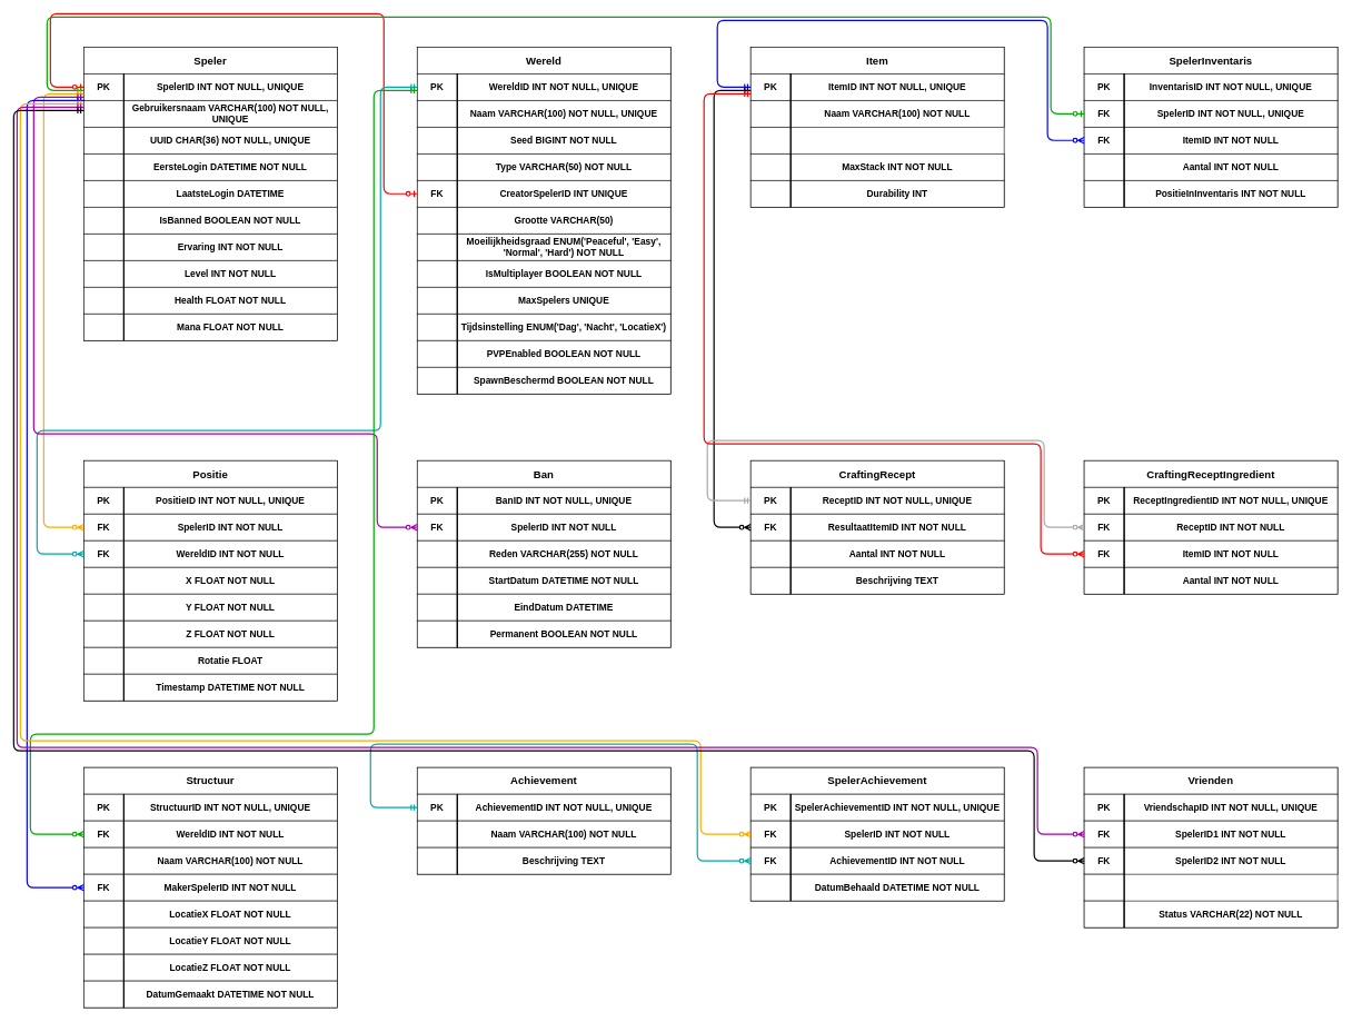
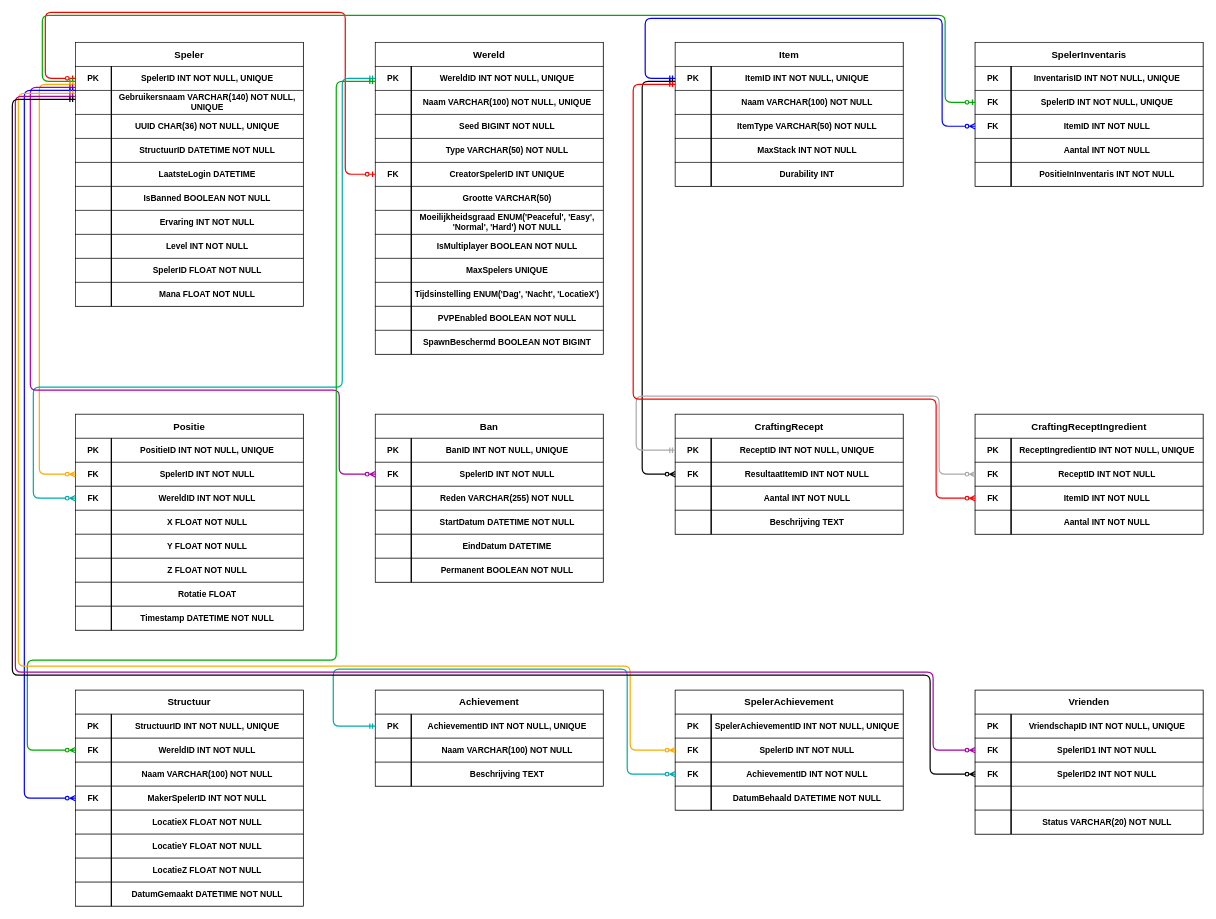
- <mxCell id="7" value="Gebruikersnaam VARCHAR(100) NOT NULL, UNIQUE" style="shape=rectangle;whiteSpace=wrap;html=1;strokeColor=#000000;fillColor=#FFFFFF;fontSize=14;fontFamily=Arial;fontStyle=1" vertex="1" parent="1"><mxGeometry x="185" y="150" width="320" height="40" as="geometry" /></mxCell>
+ <mxCell id="7" value="Gebruikersnaam VARCHAR(140) NOT NULL, UNIQUE" style="shape=rectangle;whiteSpace=wrap;html=1;strokeColor=#000000;fillColor=#FFFFFF;fontSize=14;fontFamily=Arial;fontStyle=1" vertex="1" parent="1"><mxGeometry x="185" y="150" width="320" height="40" as="geometry" /></mxCell>
+ <mxCell id="59" value="ItemType VARCHAR(50) NOT NULL" style="shape=rectangle;whiteSpace=wrap;html=1;strokeColor=#000000;fillColor=#FFFFFF;fontSize=14;fontFamily=Arial;fontStyle=1" vertex="1" parent="1"><mxGeometry x="1185" y="190" width="320" height="40" as="geometry" /></mxCell>
- <mxCell id="11" value="EersteLogin DATETIME NOT NULL" style="shape=rectangle;whiteSpace=wrap;html=1;strokeColor=#000000;fillColor=#FFFFFF;fontSize=14;fontFamily=Arial;fontStyle=1" vertex="1" parent="1"><mxGeometry x="185" y="230" width="320" height="40" as="geometry" /></mxCell>
+ <mxCell id="11" value="StructuurID DATETIME NOT NULL" style="shape=rectangle;whiteSpace=wrap;html=1;strokeColor=#000000;fillColor=#FFFFFF;fontSize=14;fontFamily=Arial;fontStyle=1" vertex="1" parent="1"><mxGeometry x="185" y="230" width="320" height="40" as="geometry" /></mxCell>
- <mxCell id="21" value="Health FLOAT NOT NULL" style="shape=rectangle;whiteSpace=wrap;html=1;strokeColor=#000000;fillColor=#FFFFFF;fontSize=14;fontFamily=Arial;fontStyle=1" vertex="1" parent="1"><mxGeometry x="185" y="430" width="320" height="40" as="geometry" /></mxCell>
+ <mxCell id="21" value="SpelerID FLOAT NOT NULL" style="shape=rectangle;whiteSpace=wrap;html=1;strokeColor=#000000;fillColor=#FFFFFF;fontSize=14;fontFamily=Arial;fontStyle=1" vertex="1" parent="1"><mxGeometry x="185" y="430" width="320" height="40" as="geometry" /></mxCell>
- <mxCell id="50" value="SpawnBeschermd BOOLEAN NOT NULL" style="shape=rectangle;whiteSpace=wrap;html=1;strokeColor=#000000;fillColor=#FFFFFF;fontSize=14;fontFamily=Arial;fontStyle=1" vertex="1" parent="1"><mxGeometry x="685" y="550" width="320" height="40" as="geometry" /></mxCell>
+ <mxCell id="50" value="SpawnBeschermd BOOLEAN NOT BIGINT" style="shape=rectangle;whiteSpace=wrap;html=1;strokeColor=#000000;fillColor=#FFFFFF;fontSize=14;fontFamily=Arial;fontStyle=1" vertex="1" parent="1"><mxGeometry x="685" y="550" width="320" height="40" as="geometry" /></mxCell>
- <mxCell id="183" value="Status VARCHAR(22) NOT NULL" style="shape=rectangle;whiteSpace=wrap;html=1;strokeColor=#000000;fillColor=#FFFFFF;fontSize=14;fontFamily=Arial;fontStyle=1" vertex="1" parent="1"><mxGeometry x="1685" y="1350" width="320" height="40" as="geometry" /></mxCell>
+ <mxCell id="183" value="Status VARCHAR(20) NOT NULL" style="shape=rectangle;whiteSpace=wrap;html=1;strokeColor=#000000;fillColor=#FFFFFF;fontSize=14;fontFamily=Arial;fontStyle=1" vertex="1" parent="1"><mxGeometry x="1685" y="1350" width="320" height="40" as="geometry" /></mxCell>
